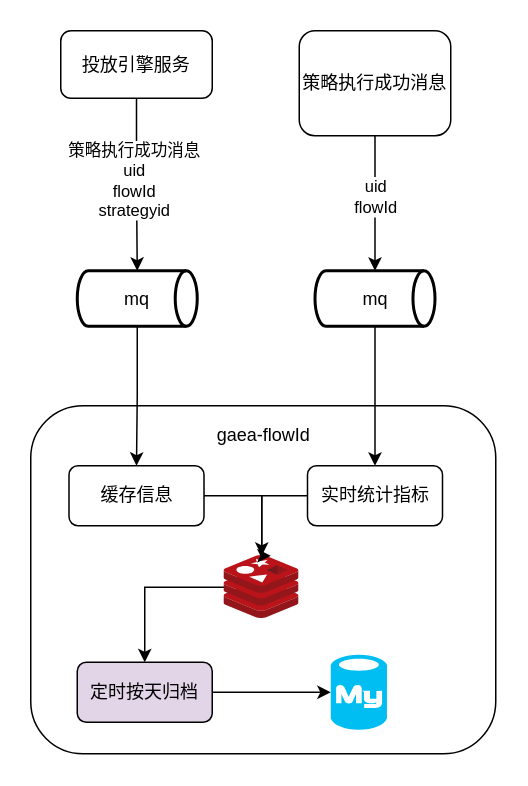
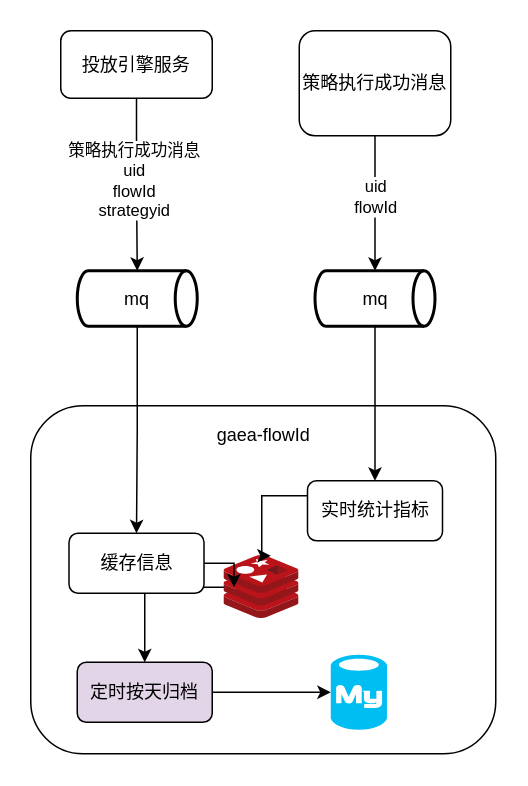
- <mxCell id="16" value="缓存信息" style="rounded=1;whiteSpace=wrap;html=1;" vertex="1" parent="1"><mxGeometry x="45.5" y="310" width="90" height="40" as="geometry" /></mxCell>
+ <mxCell id="16" value="缓存信息" style="rounded=1;whiteSpace=wrap;html=1;" vertex="1" parent="1"><mxGeometry x="45.5" y="355" width="90" height="40" as="geometry" /></mxCell>
- <mxCell id="18" value="实时统计指标" style="rounded=1;whiteSpace=wrap;html=1;" vertex="1" parent="1"><mxGeometry x="204.5" y="310" width="90" height="40" as="geometry" /></mxCell>
+ <mxCell id="18" value="实时统计指标" style="rounded=1;whiteSpace=wrap;html=1;" vertex="1" parent="1"><mxGeometry x="204.5" y="320" width="90" height="40" as="geometry" /></mxCell>
